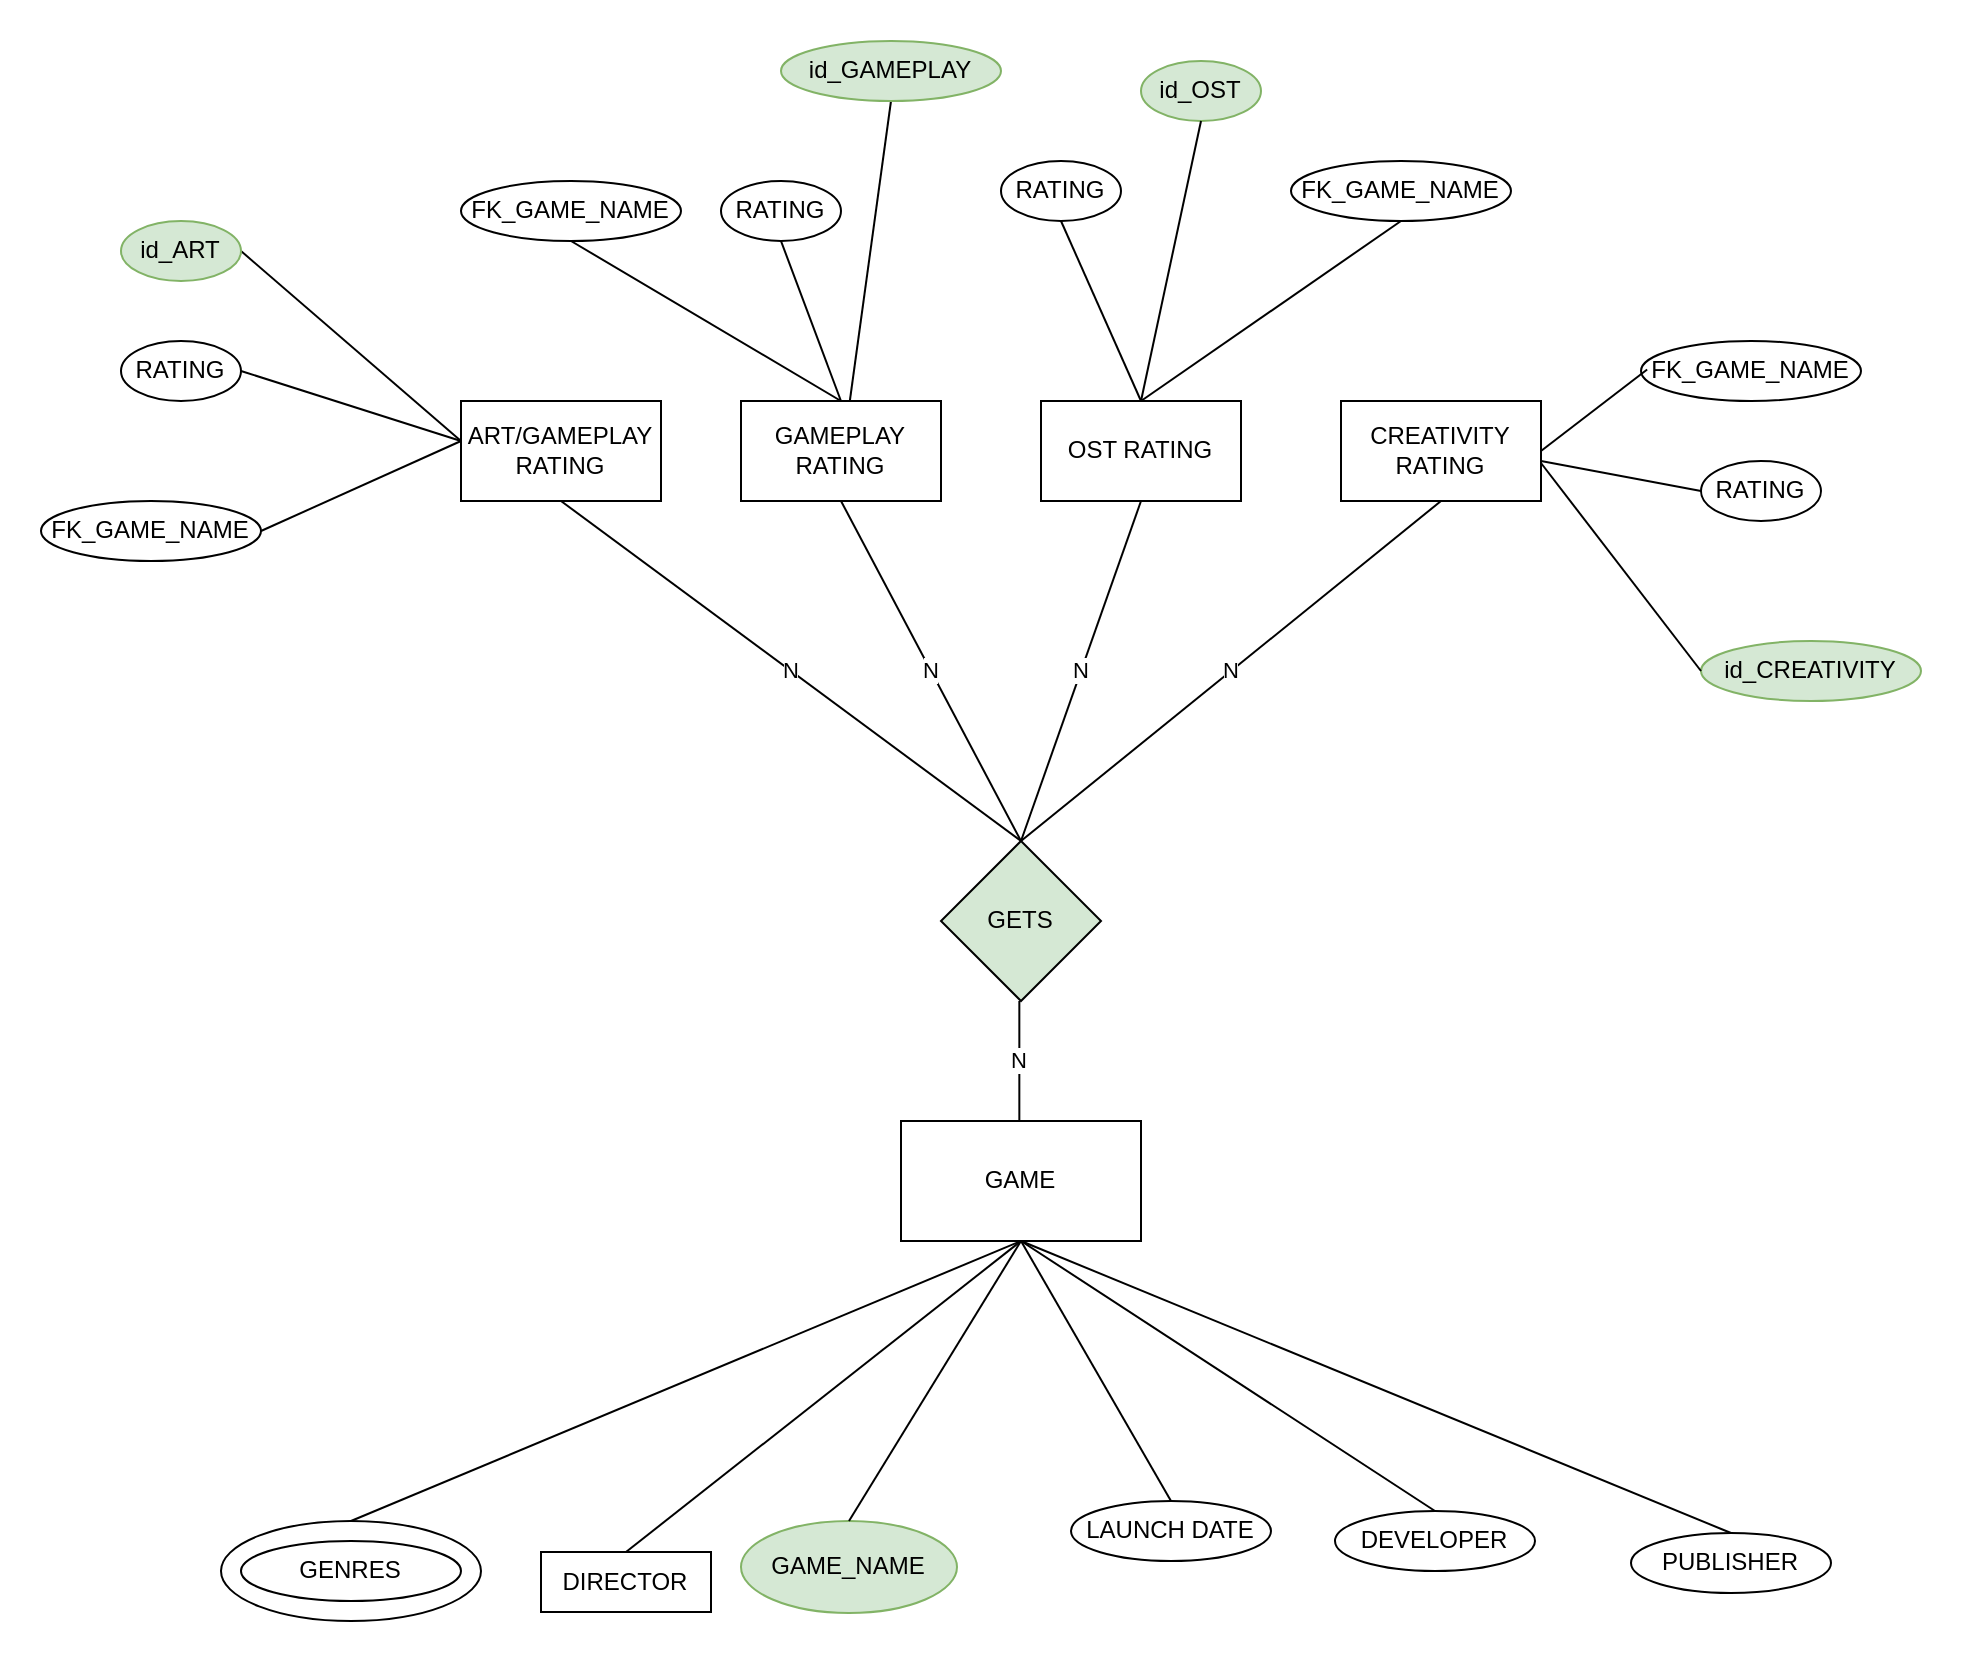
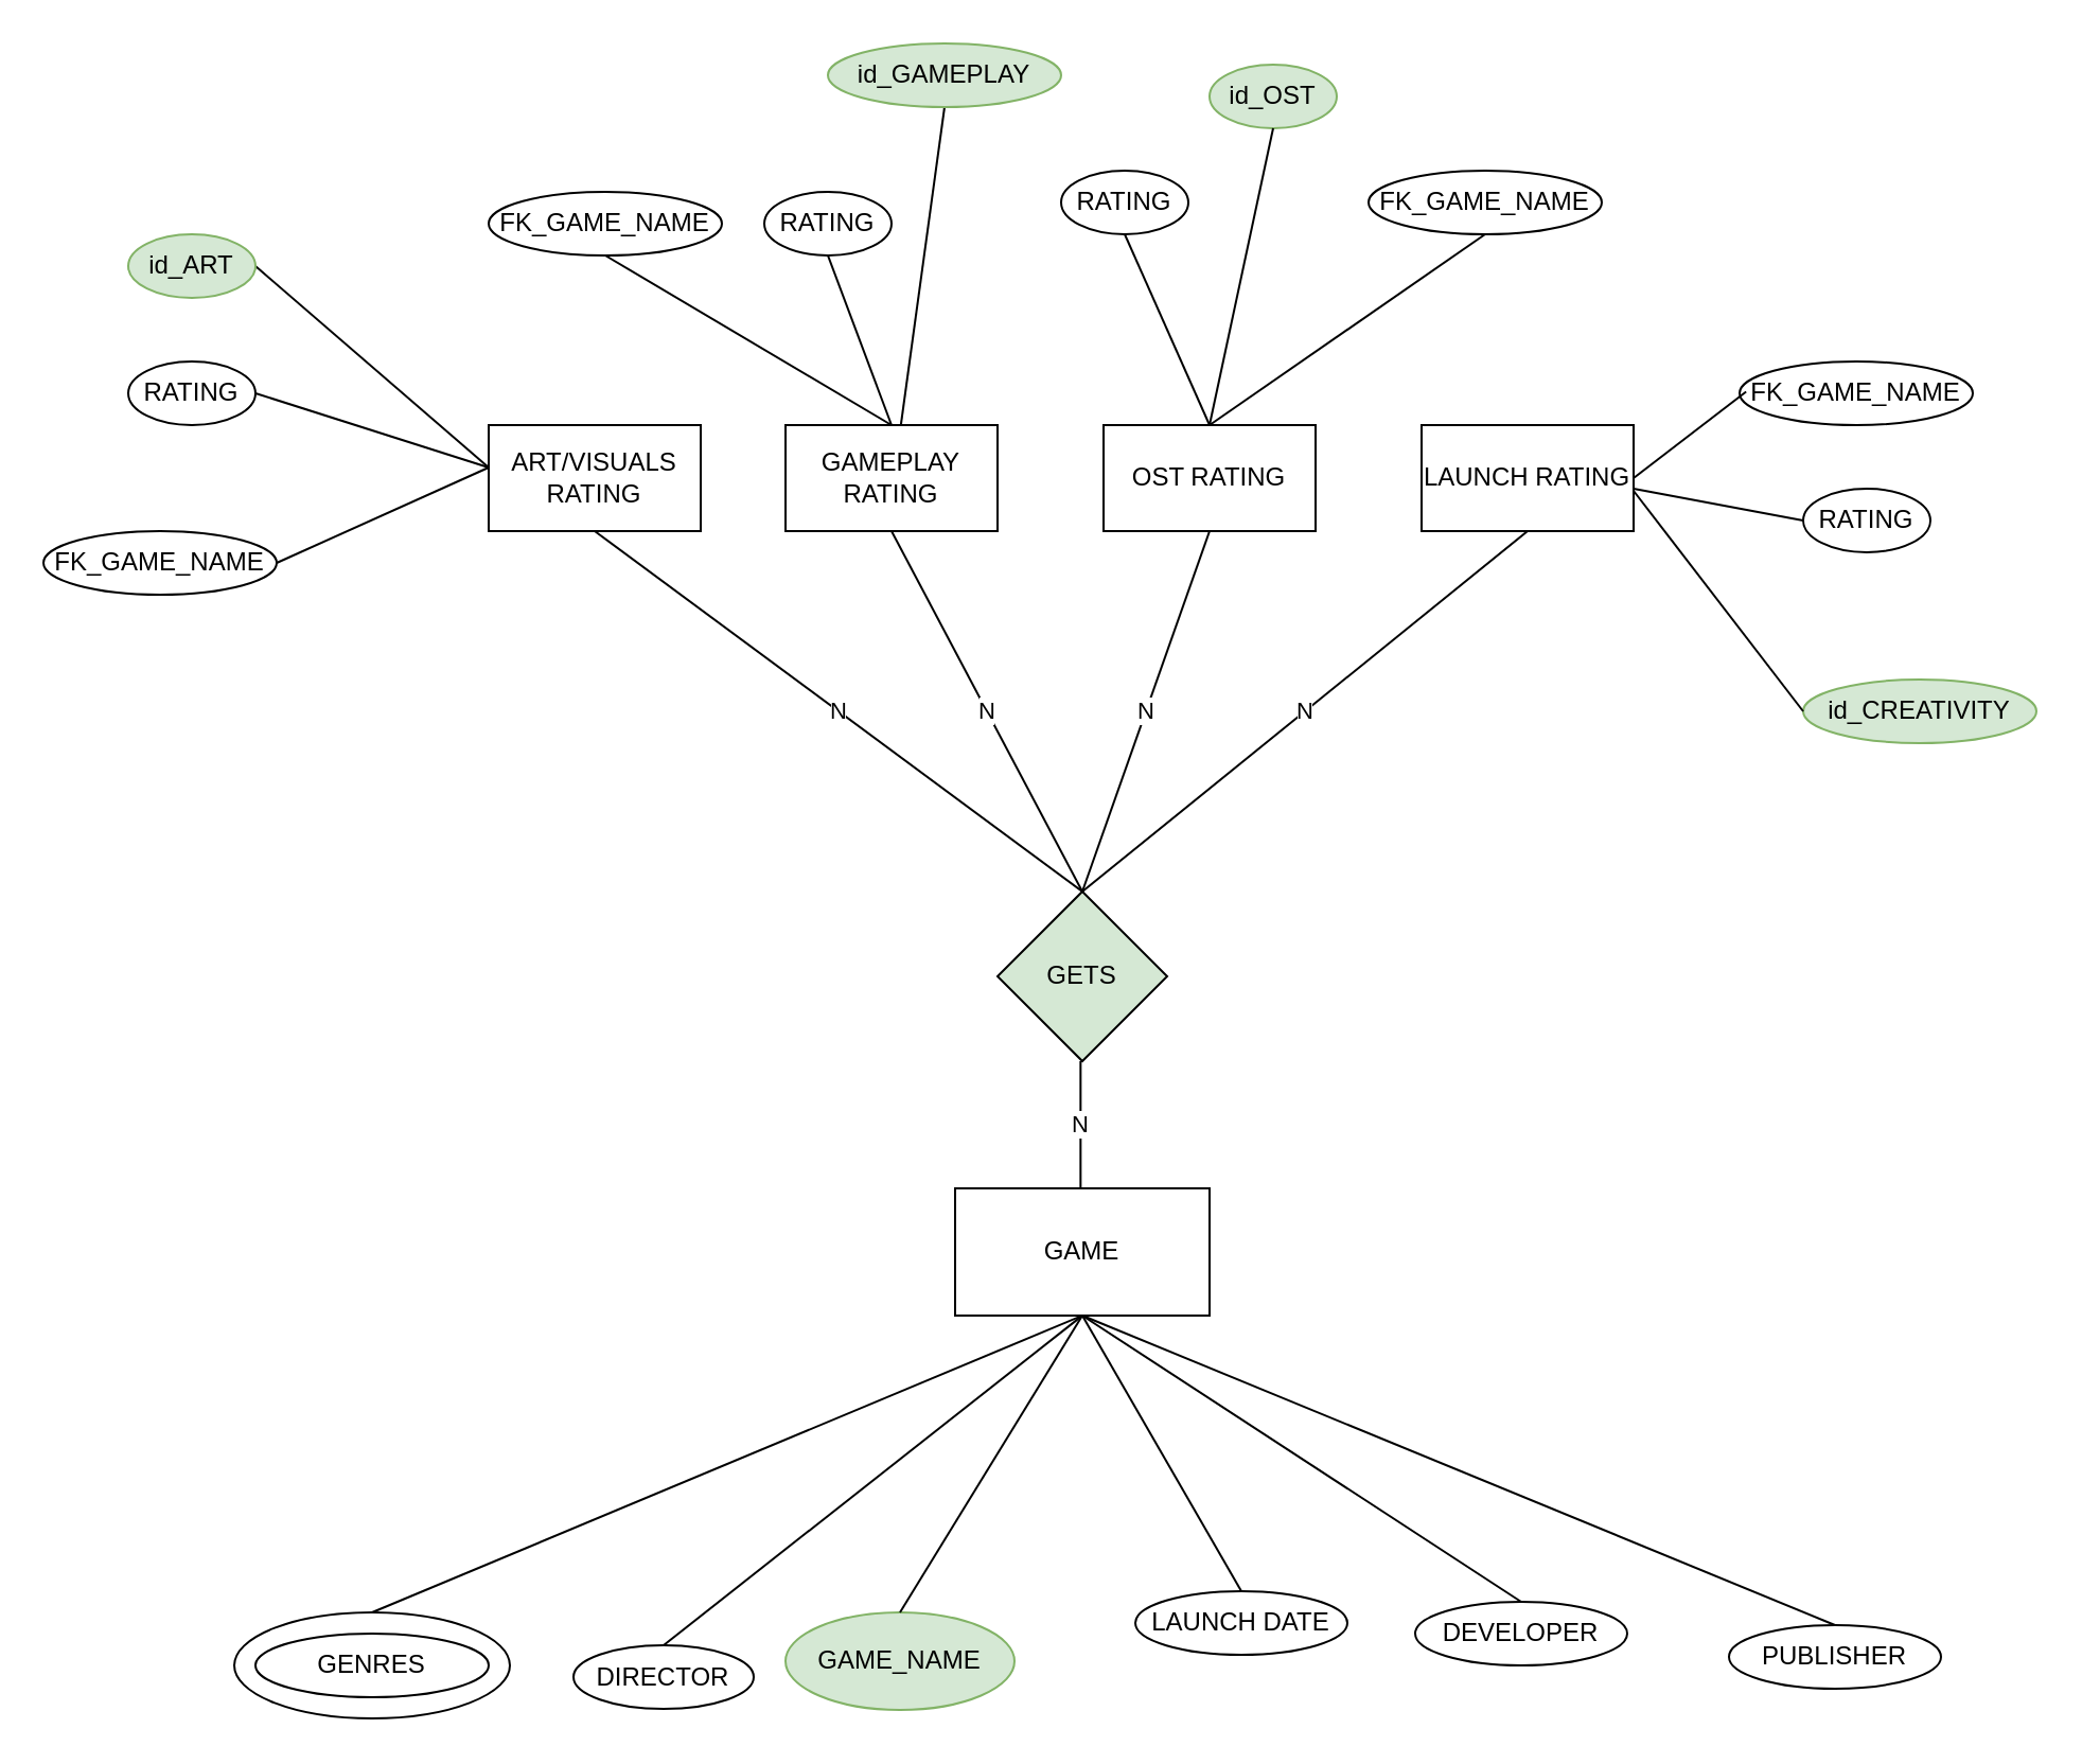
- <mxCell id="8" value="ART/GAMEPLAY RATING" style="rounded=0;whiteSpace=wrap;html=1;" vertex="1" parent="1"><mxGeometry x="230" y="200" width="100" height="50" as="geometry" /></mxCell>
+ <mxCell id="8" value="ART/VISUALS RATING" style="rounded=0;whiteSpace=wrap;html=1;" vertex="1" parent="1"><mxGeometry x="230" y="200" width="100" height="50" as="geometry" /></mxCell>
- <mxCell id="11" value="CREATIVITY RATING" style="rounded=0;whiteSpace=wrap;html=1;" vertex="1" parent="1"><mxGeometry x="670" y="200" width="100" height="50" as="geometry" /></mxCell>
+ <mxCell id="11" value="LAUNCH RATING" style="rounded=0;whiteSpace=wrap;html=1;" vertex="1" parent="1"><mxGeometry x="670" y="200" width="100" height="50" as="geometry" /></mxCell>
- <mxCell id="6" value="DIRECTOR" style="whiteSpace=wrap;html=1;rounded=0;" vertex="1" parent="1"><mxGeometry x="270" y="775.5" width="85" height="30" as="geometry" /></mxCell>
+ <mxCell id="6" value="DIRECTOR" style="ellipse;whiteSpace=wrap;html=1;" vertex="1" parent="1"><mxGeometry x="270" y="775.5" width="85" height="30" as="geometry" /></mxCell>
